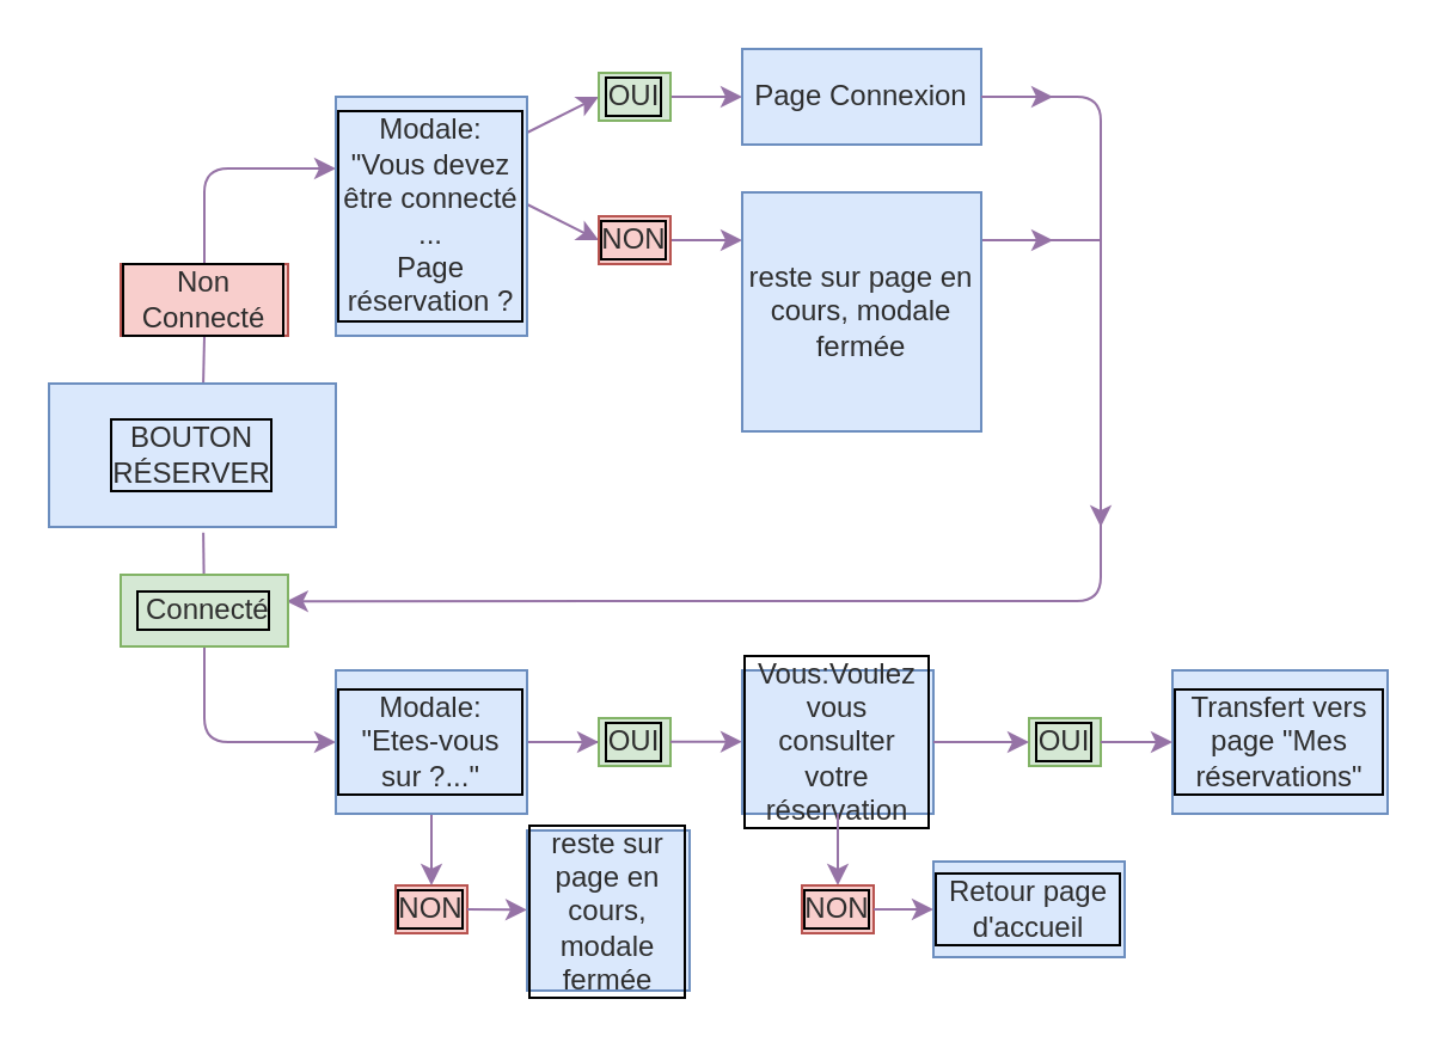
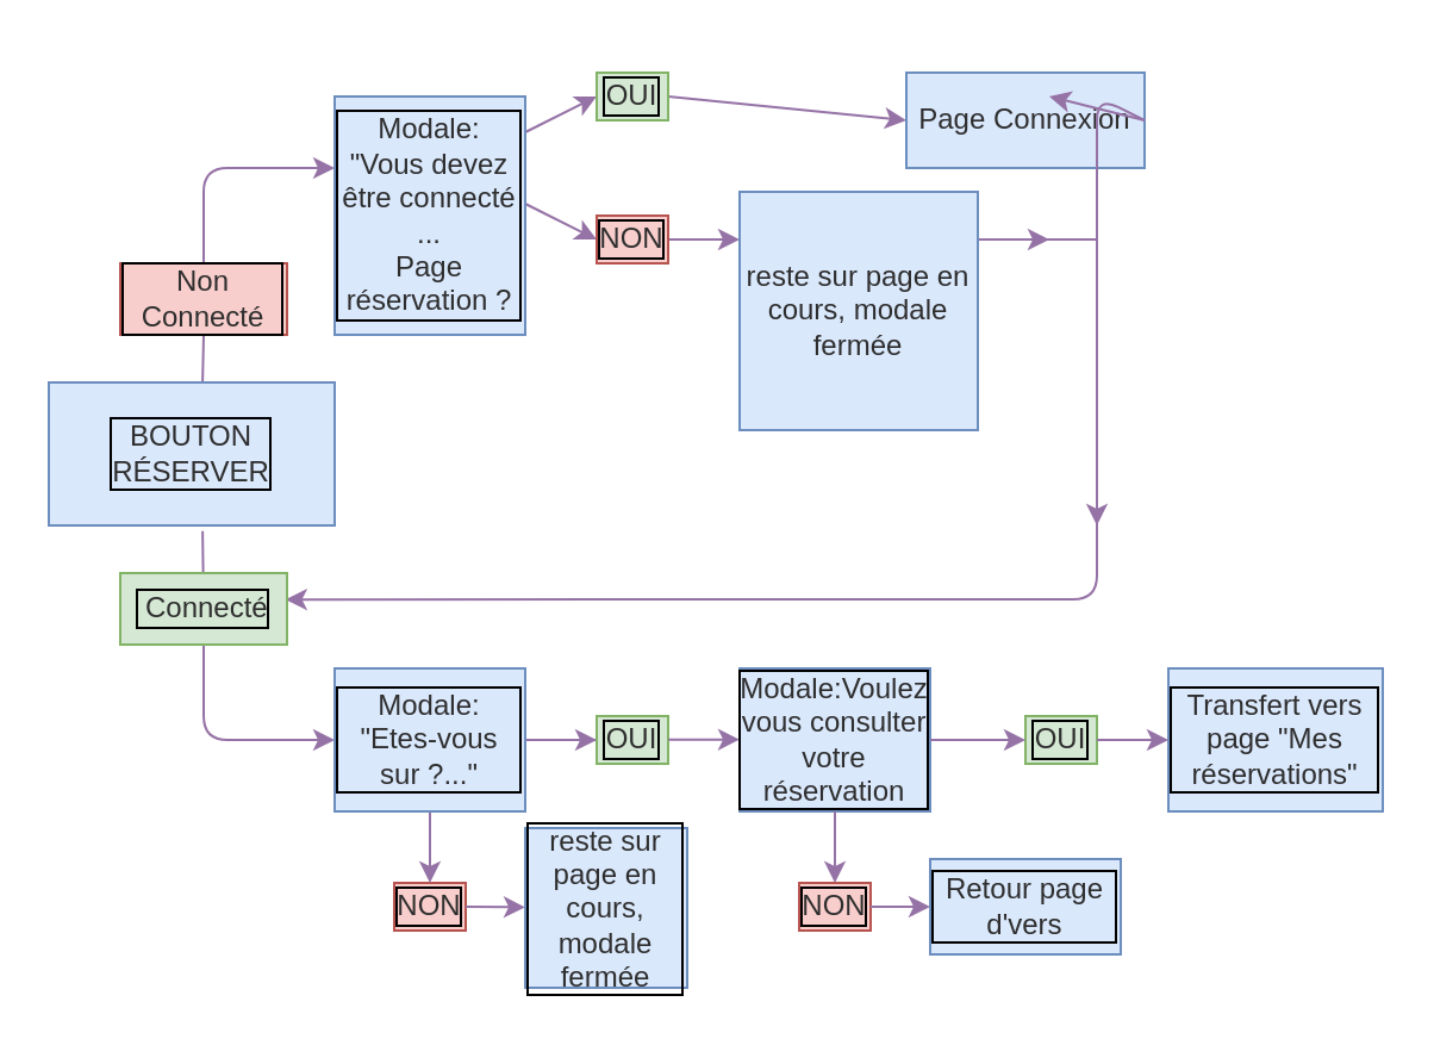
- <mxCell id="34" value="Page Connexion" style="rounded=0;whiteSpace=wrap;html=1;fillColor=#dae8fc;strokeColor=#6c8ebf;fontColor=#2E2E2E;" parent="1" vertex="1"><mxGeometry x="310" y="20" width="100" height="40" as="geometry" /></mxCell>
+ <mxCell id="34" value="Page Connexion" style="rounded=0;whiteSpace=wrap;html=1;fillColor=#dae8fc;strokeColor=#6c8ebf;fontColor=#2E2E2E;" parent="1" vertex="1"><mxGeometry x="380" y="30" width="100" height="40" as="geometry" /></mxCell>
- <mxCell id="19" value="Vous:Voulez vous consulter votre réservation" style="rounded=0;whiteSpace=wrap;html=1;fillColor=#dae8fc;strokeColor=#6c8ebf;labelBorderColor=default;fontColor=#2E2E2E;" parent="1" vertex="1"><mxGeometry x="310" y="280" width="80" height="60" as="geometry" /></mxCell>
+ <mxCell id="19" value="Modale:Voulez vous consulter votre réservation" style="rounded=0;whiteSpace=wrap;html=1;fillColor=#dae8fc;strokeColor=#6c8ebf;labelBorderColor=default;fontColor=#2E2E2E;" parent="1" vertex="1"><mxGeometry x="310" y="280" width="80" height="60" as="geometry" /></mxCell>
- <mxCell id="26" value="Retour page d'accueil" style="rounded=0;whiteSpace=wrap;html=1;fillColor=#dae8fc;strokeColor=#6c8ebf;labelBorderColor=default;fontColor=#2E2E2E;" parent="1" vertex="1"><mxGeometry x="390" y="360" width="80" height="40" as="geometry" /></mxCell>
+ <mxCell id="26" value="Retour page d'vers" style="rounded=0;whiteSpace=wrap;html=1;fillColor=#dae8fc;strokeColor=#6c8ebf;labelBorderColor=default;fontColor=#2E2E2E;" parent="1" vertex="1"><mxGeometry x="390" y="360" width="80" height="40" as="geometry" /></mxCell>
